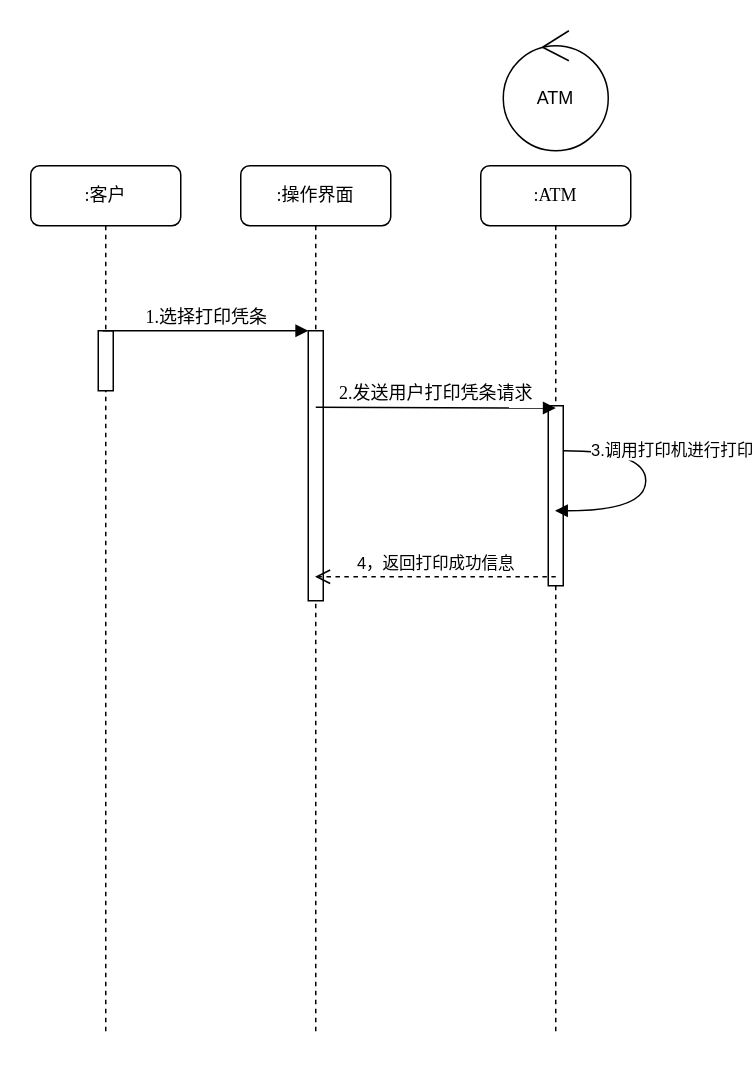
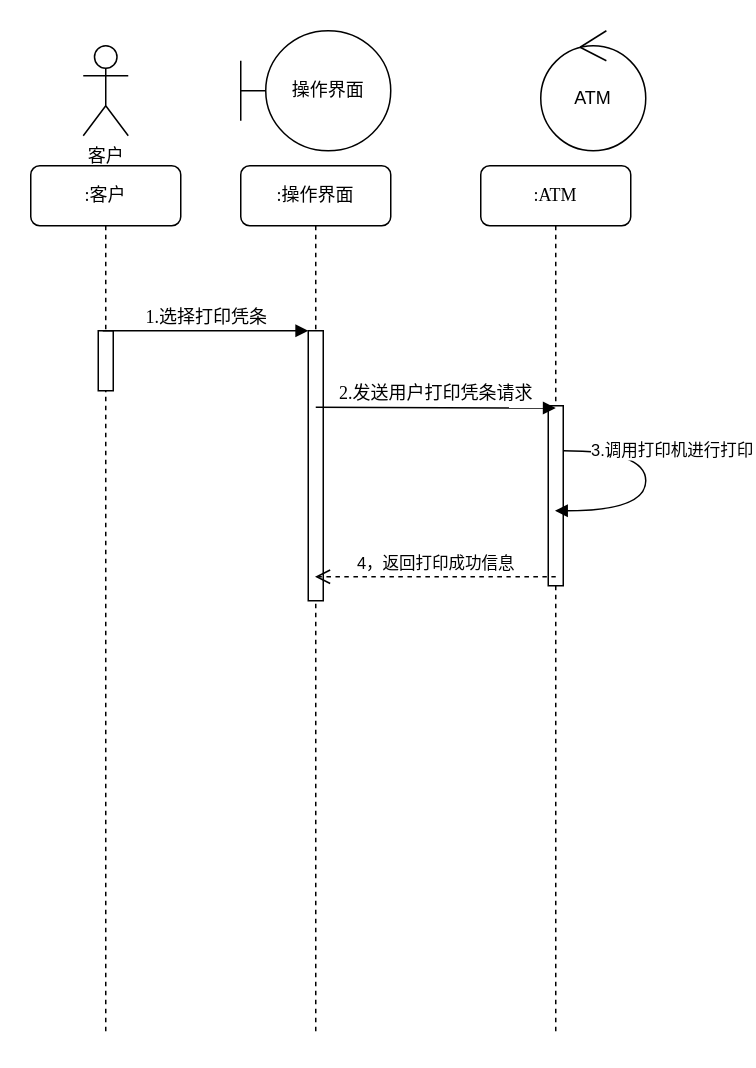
+ <mxCell id="9" value="客户" style="shape=umlActor;verticalLabelPosition=bottom;verticalAlign=top;html=1;" parent="1" vertex="1"><mxGeometry x="55" y="30" width="30" height="60" as="geometry" /></mxCell>
+ <mxCell id="10" value="操作界面" style="shape=umlBoundary;whiteSpace=wrap;html=1;" parent="1" vertex="1"><mxGeometry x="160" y="20" width="100" height="80" as="geometry" /></mxCell>
- <mxCell id="11" value="ATM" style="ellipse;shape=umlControl;whiteSpace=wrap;html=1;" parent="1" vertex="1"><mxGeometry x="335" y="20" width="70" height="80" as="geometry" /></mxCell>
+ <mxCell id="11" value="ATM" style="ellipse;shape=umlControl;whiteSpace=wrap;html=1;" parent="1" vertex="1"><mxGeometry x="360" y="20" width="70" height="80" as="geometry" /></mxCell>
